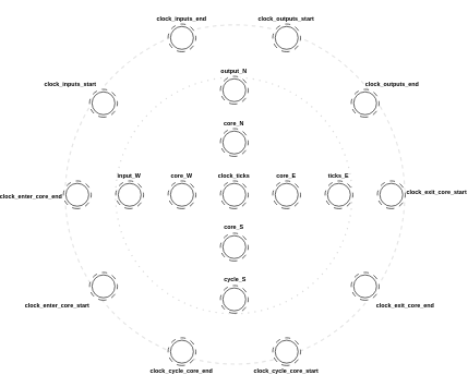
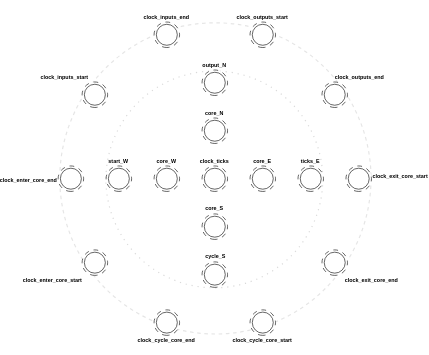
- <mxCell id="68" value="&lt;b style=&quot;font-size: 9px;&quot;&gt;input_W&lt;br&gt;&lt;/b&gt;" style="text;html=1;strokeColor=none;fillColor=none;align=center;verticalAlign=middle;whiteSpace=wrap;rounded=0;fontSize=16;" parent="63" vertex="1"><mxGeometry x="7" width="20" height="10" as="geometry" /></mxCell>
+ <mxCell id="68" value="&lt;b style=&quot;font-size: 9px;&quot;&gt;start_W&lt;br&gt;&lt;/b&gt;" style="text;html=1;strokeColor=none;fillColor=none;align=center;verticalAlign=middle;whiteSpace=wrap;rounded=0;fontSize=16;" parent="63" vertex="1"><mxGeometry x="7" width="20" height="10" as="geometry" /></mxCell>
